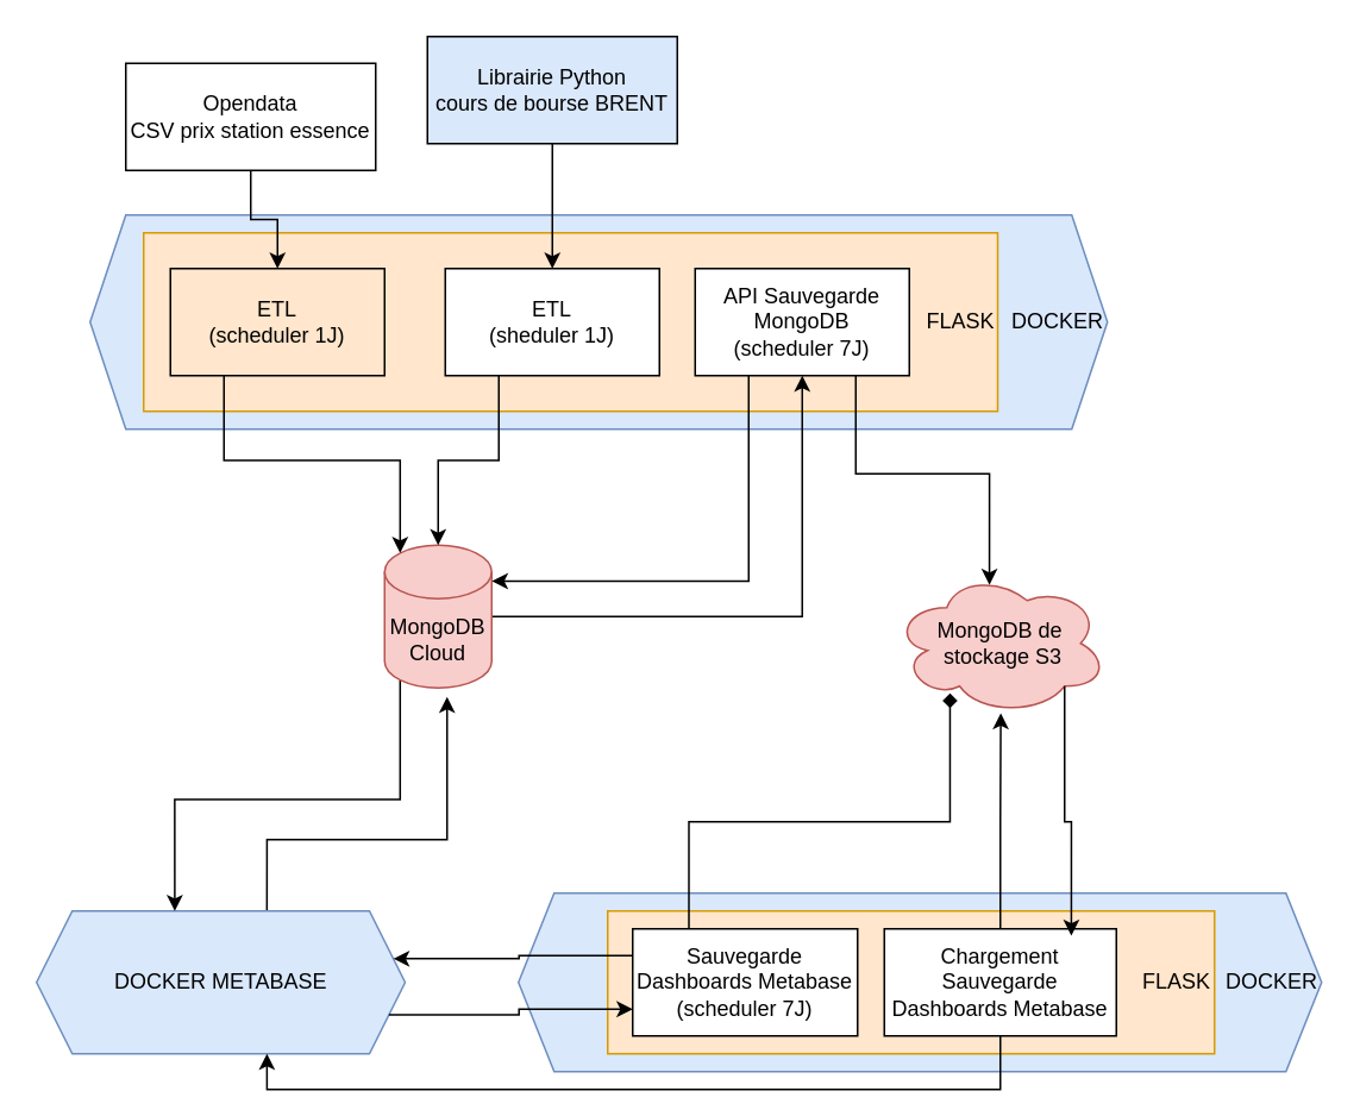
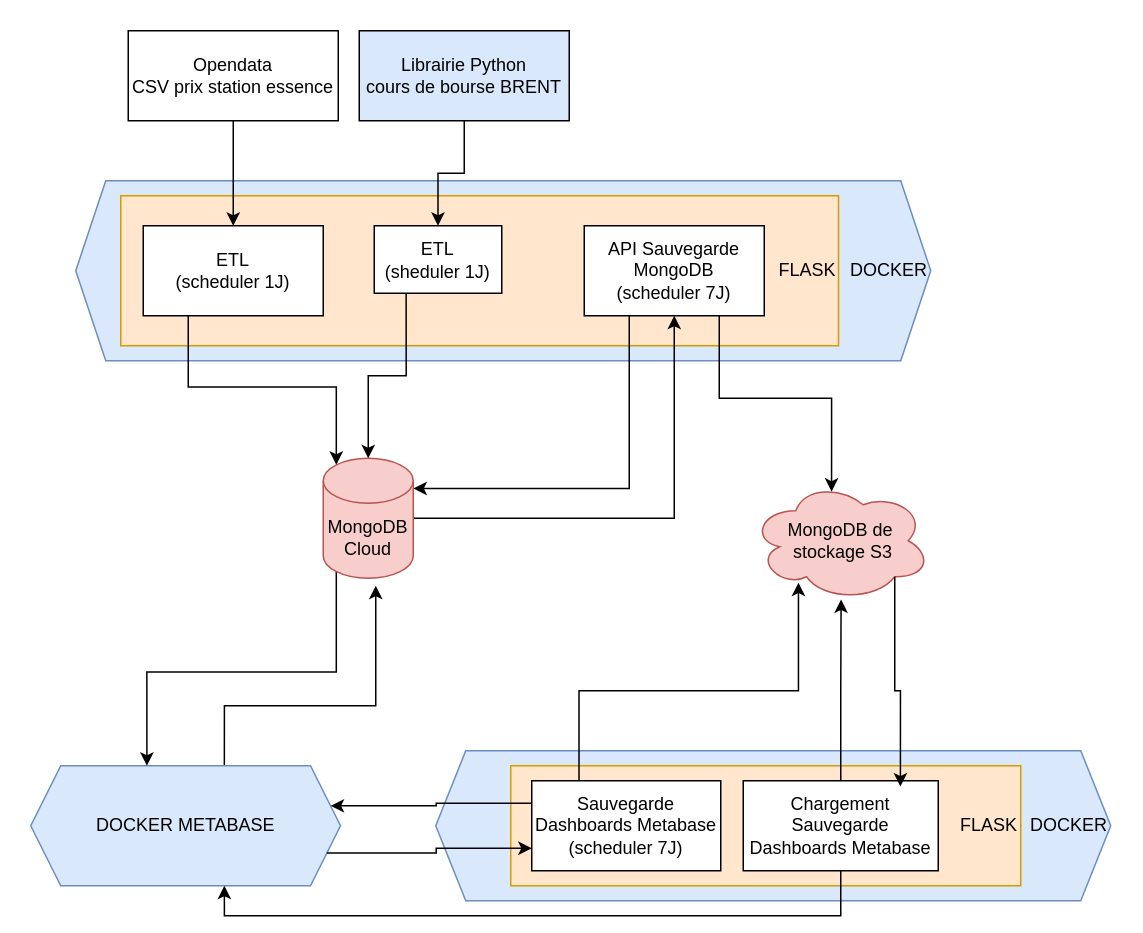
- <mxCell id="8" value="Opendata&lt;br&gt;CSV&amp;nbsp;&lt;span style=&quot;background-color: transparent; color: light-dark(rgb(0, 0, 0), rgb(255, 255, 255));&quot;&gt;prix station essence&lt;/span&gt;" style="rounded=0;whiteSpace=wrap;html=1;" parent="1" vertex="1"><mxGeometry x="70" y="35" width="140" height="60" as="geometry" /></mxCell>
+ <mxCell id="8" value="Opendata&lt;br&gt;CSV&amp;nbsp;&lt;span style=&quot;background-color: transparent; color: light-dark(rgb(0, 0, 0), rgb(255, 255, 255));&quot;&gt;prix station essence&lt;/span&gt;" style="rounded=0;whiteSpace=wrap;html=1;" parent="1" vertex="1"><mxGeometry x="85" y="20" width="140" height="60" as="geometry" /></mxCell>
- <mxCell id="11" value="ETL&lt;br&gt;(scheduler 1J)" style="rounded=0;whiteSpace=wrap;html=1;fillColor=#ffe6cc;" parent="1" vertex="1"><mxGeometry x="95" y="150" width="120" height="60" as="geometry" /></mxCell>
+ <mxCell id="11" value="ETL&lt;br&gt;(scheduler 1J)" style="rounded=0;whiteSpace=wrap;html=1;" parent="1" vertex="1"><mxGeometry x="95" y="150" width="120" height="60" as="geometry" /></mxCell>
- <mxCell id="12" value="ETL&lt;br&gt;(sheduler 1J)" style="rounded=0;whiteSpace=wrap;html=1;" parent="1" vertex="1"><mxGeometry x="249" y="150" width="120" height="60" as="geometry" /></mxCell>
+ <mxCell id="12" value="ETL&lt;br&gt;(sheduler 1J)" style="rounded=0;whiteSpace=wrap;html=1;" parent="1" vertex="1"><mxGeometry x="249" y="150" width="85" height="45" as="geometry" /></mxCell>
- <mxCell id="28" style="edgeStyle=orthogonalEdgeStyle;rounded=0;orthogonalLoop=1;jettySize=auto;html=1;exitX=0.25;exitY=0;exitDx=0;exitDy=0;entryX=0.265;entryY=0.849;entryDx=0;entryDy=0;entryPerimeter=0;endArrow=diamond;" edge="1" parent="1" source="23" target="20"><mxGeometry relative="1" as="geometry" /></mxCell>
+ <mxCell id="28" style="edgeStyle=orthogonalEdgeStyle;rounded=0;orthogonalLoop=1;jettySize=auto;html=1;exitX=0.25;exitY=0;exitDx=0;exitDy=0;entryX=0.265;entryY=0.849;entryDx=0;entryDy=0;entryPerimeter=0;" edge="1" parent="1" source="23" target="20"><mxGeometry relative="1" as="geometry" /></mxCell>
